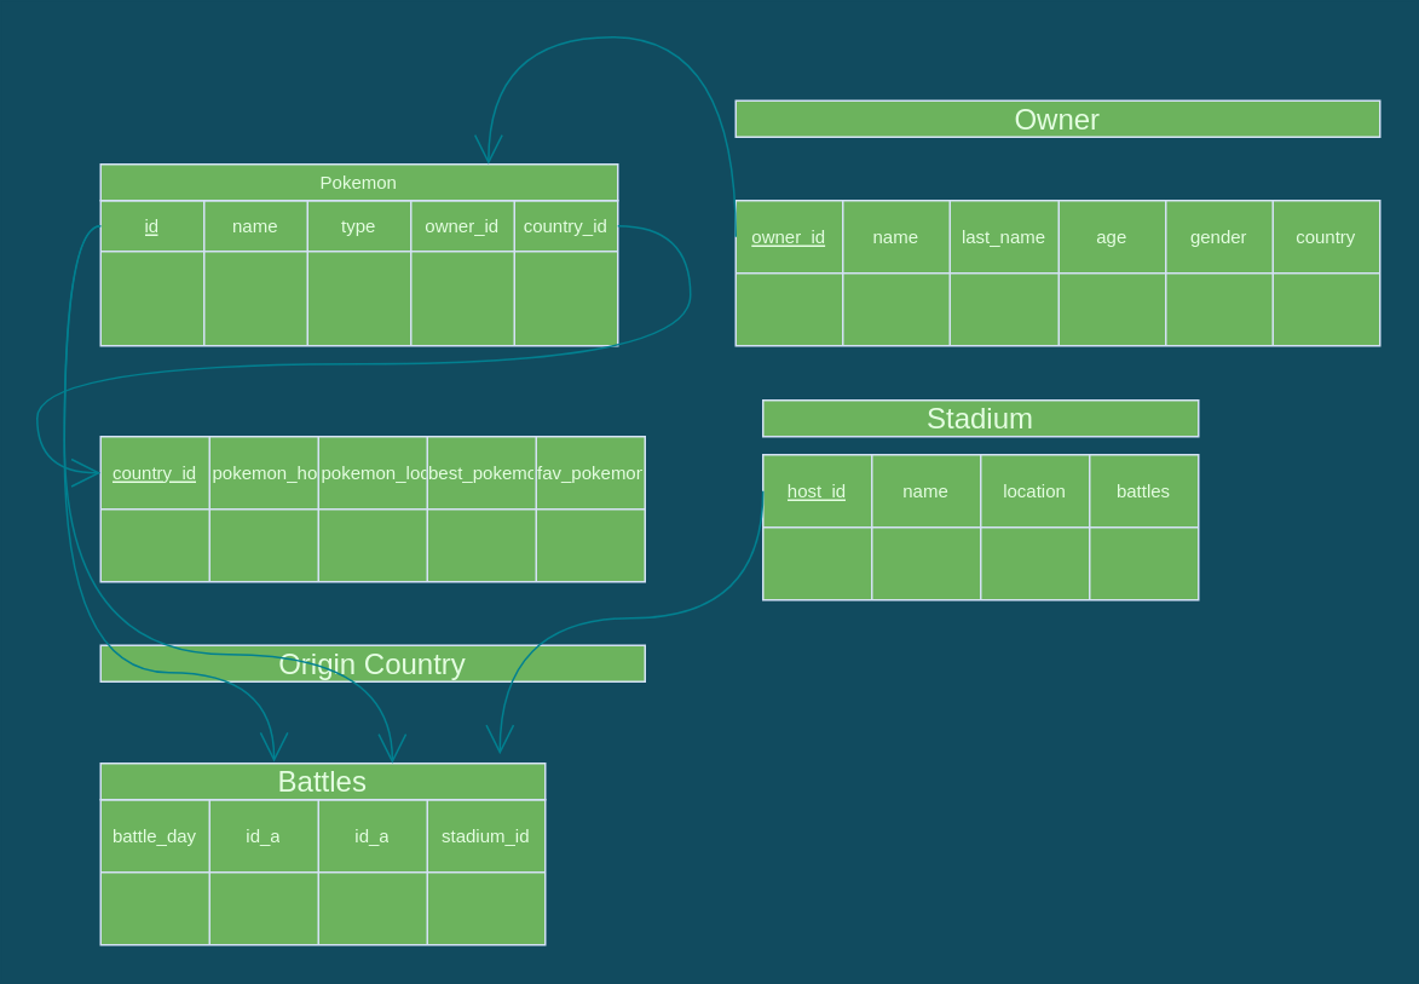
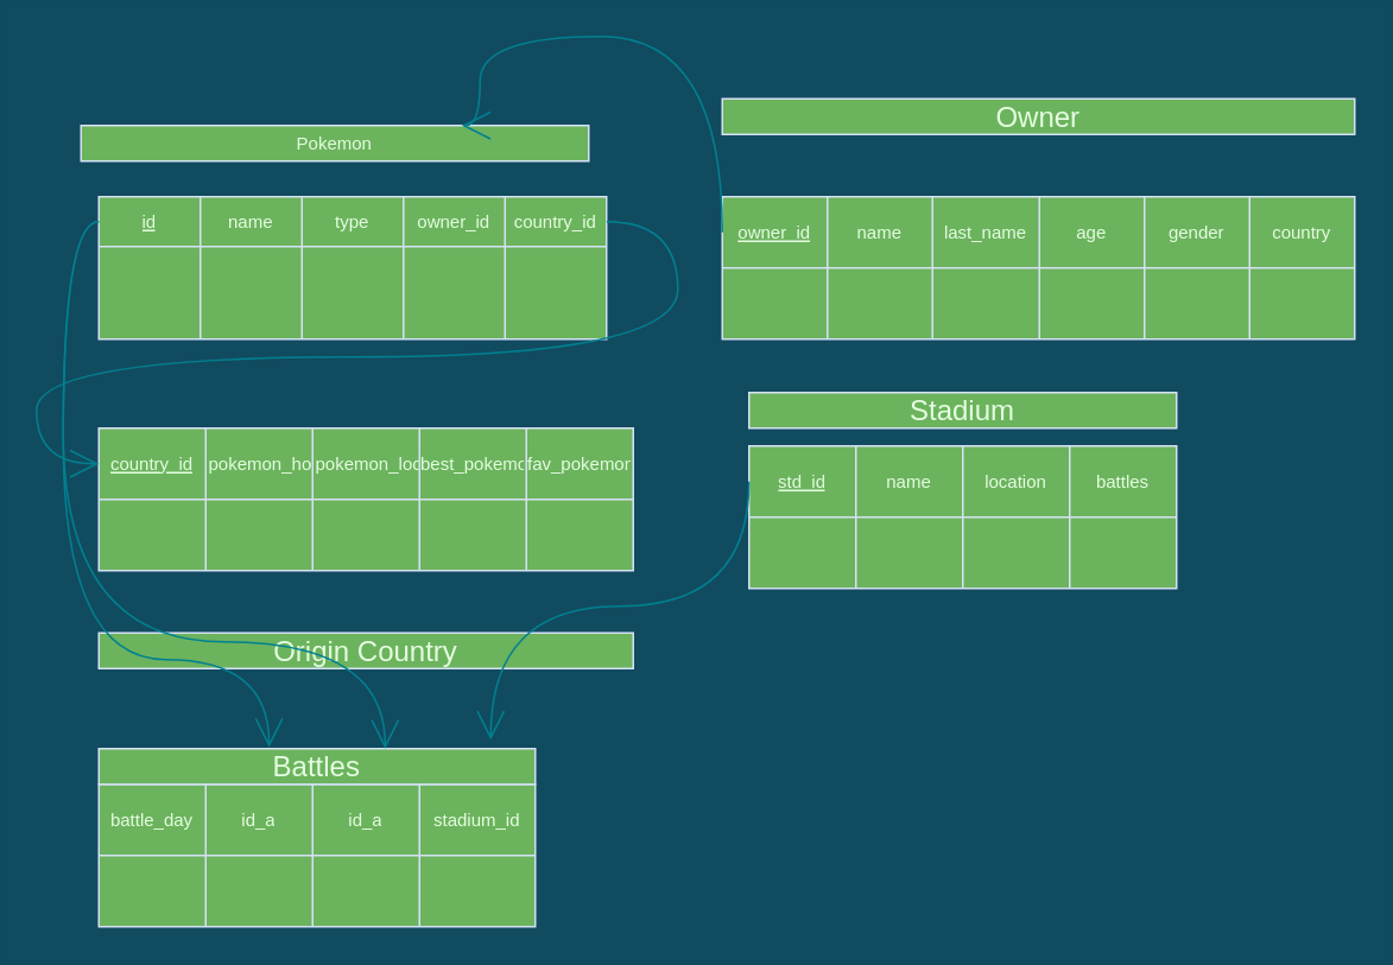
- <mxCell id="15" value="Pokemon" style="rounded=0;whiteSpace=wrap;html=1;shadow=0;strokeColor=#D4E1F5;fontSize=10;fontColor=#E4FDE1;fillColor=#6CB35D;" vertex="1" parent="1"><mxGeometry x="55" y="90" width="285" height="20" as="geometry" /></mxCell>
+ <mxCell id="15" value="Pokemon" style="rounded=0;whiteSpace=wrap;html=1;shadow=0;strokeColor=#D4E1F5;fontSize=10;fontColor=#E4FDE1;fillColor=#6CB35D;" vertex="1" parent="1"><mxGeometry x="45" y="70" width="285" height="20" as="geometry" /></mxCell>
- <mxCell id="32" value="&lt;u&gt;host_id&lt;/u&gt;" style="shape=partialRectangle;html=1;whiteSpace=wrap;connectable=0;overflow=hidden;fillColor=none;top=0;left=0;bottom=0;right=0;pointerEvents=1;shadow=0;strokeColor=#D4E1F5;fontSize=10;fontColor=#E4FDE1;" vertex="1" parent="31"><mxGeometry width="60" height="40" as="geometry"><mxRectangle width="60" height="40" as="alternateBounds" /></mxGeometry></mxCell>
+ <mxCell id="32" value="&lt;u&gt;std_id&lt;/u&gt;" style="shape=partialRectangle;html=1;whiteSpace=wrap;connectable=0;overflow=hidden;fillColor=none;top=0;left=0;bottom=0;right=0;pointerEvents=1;shadow=0;strokeColor=#D4E1F5;fontSize=10;fontColor=#E4FDE1;" vertex="1" parent="31"><mxGeometry width="60" height="40" as="geometry"><mxRectangle width="60" height="40" as="alternateBounds" /></mxGeometry></mxCell>
